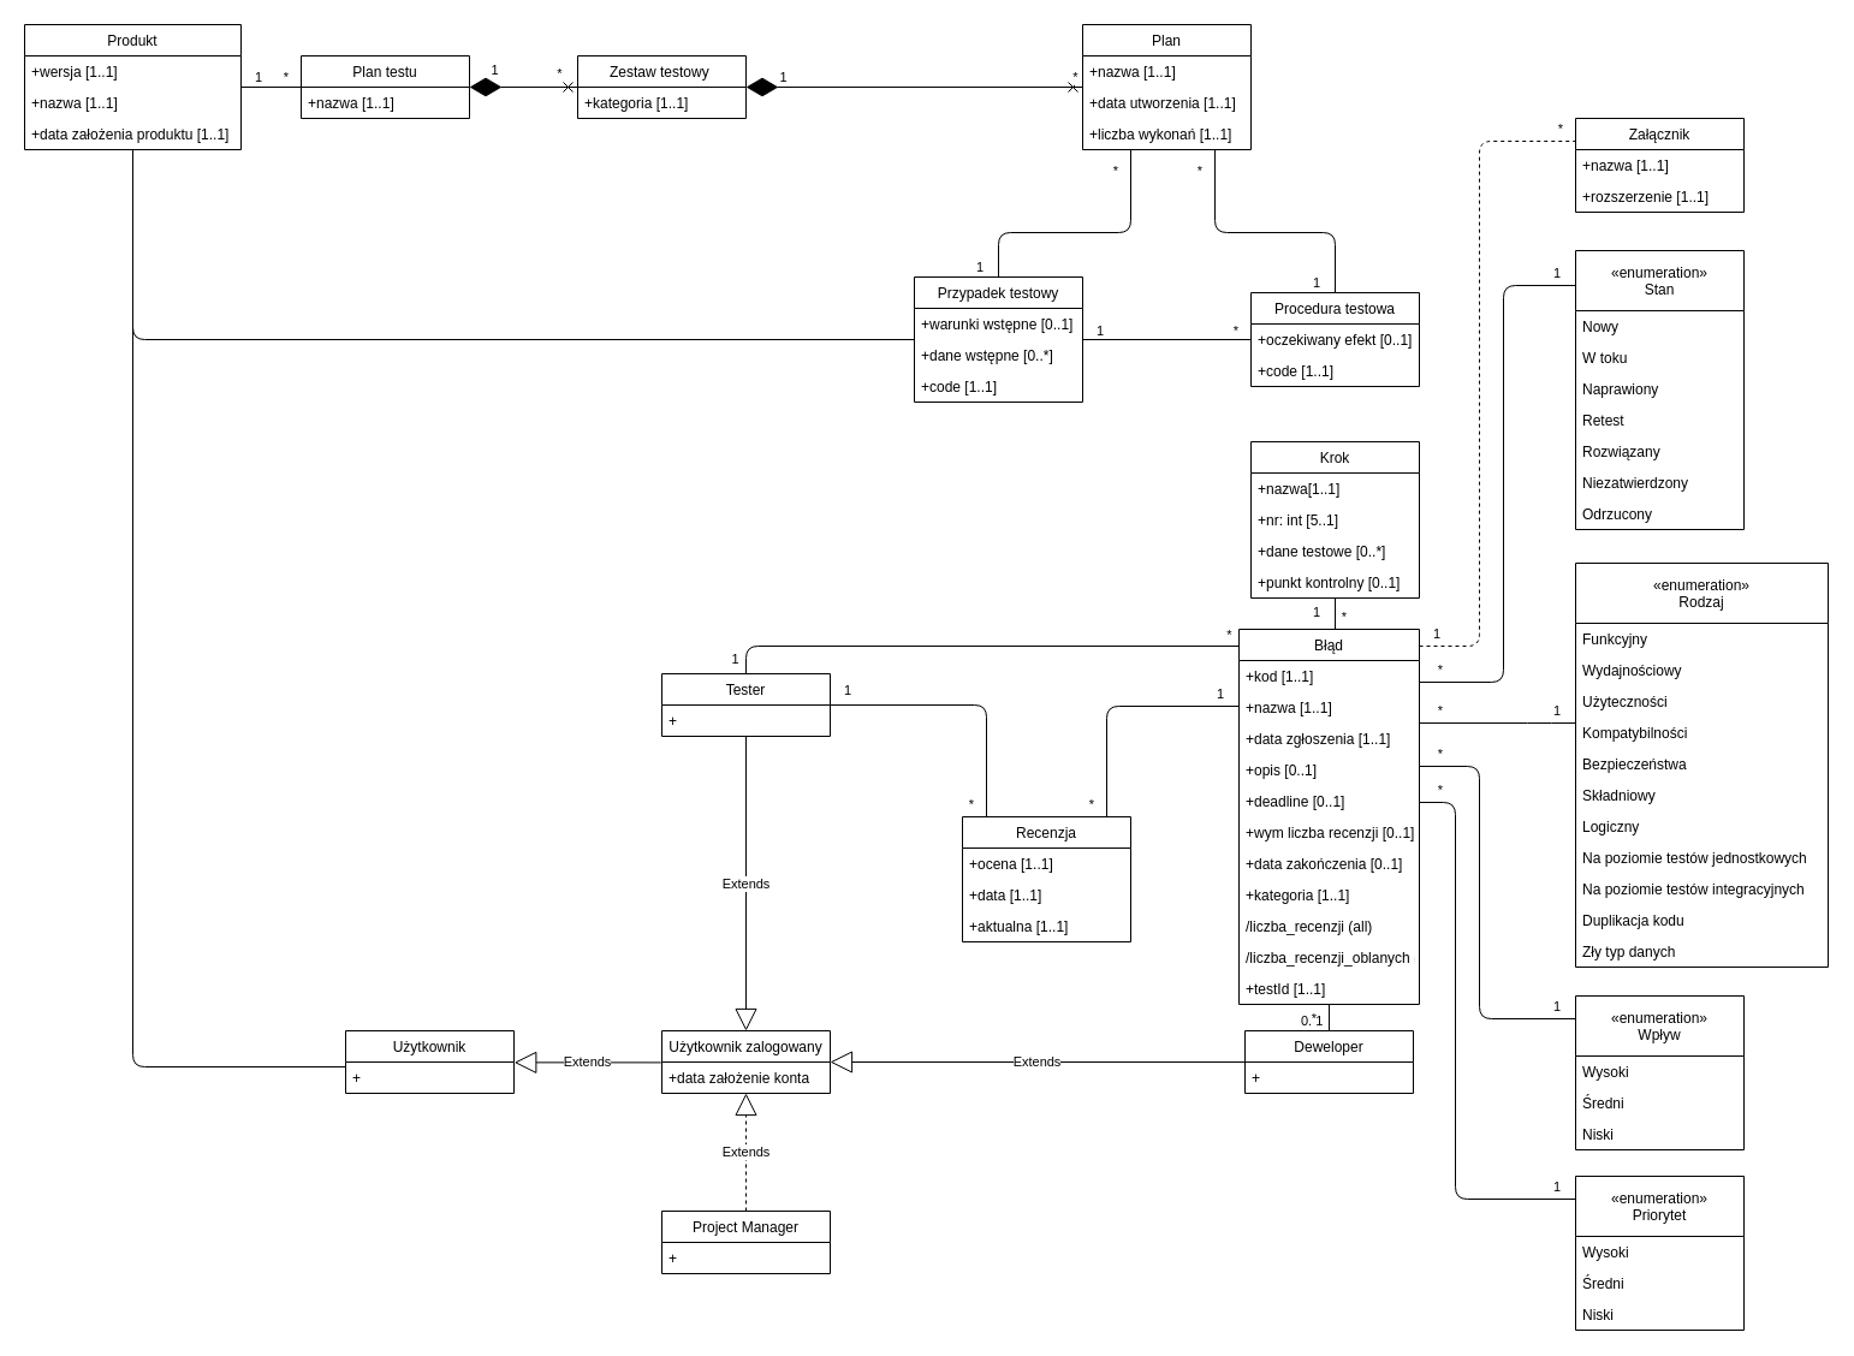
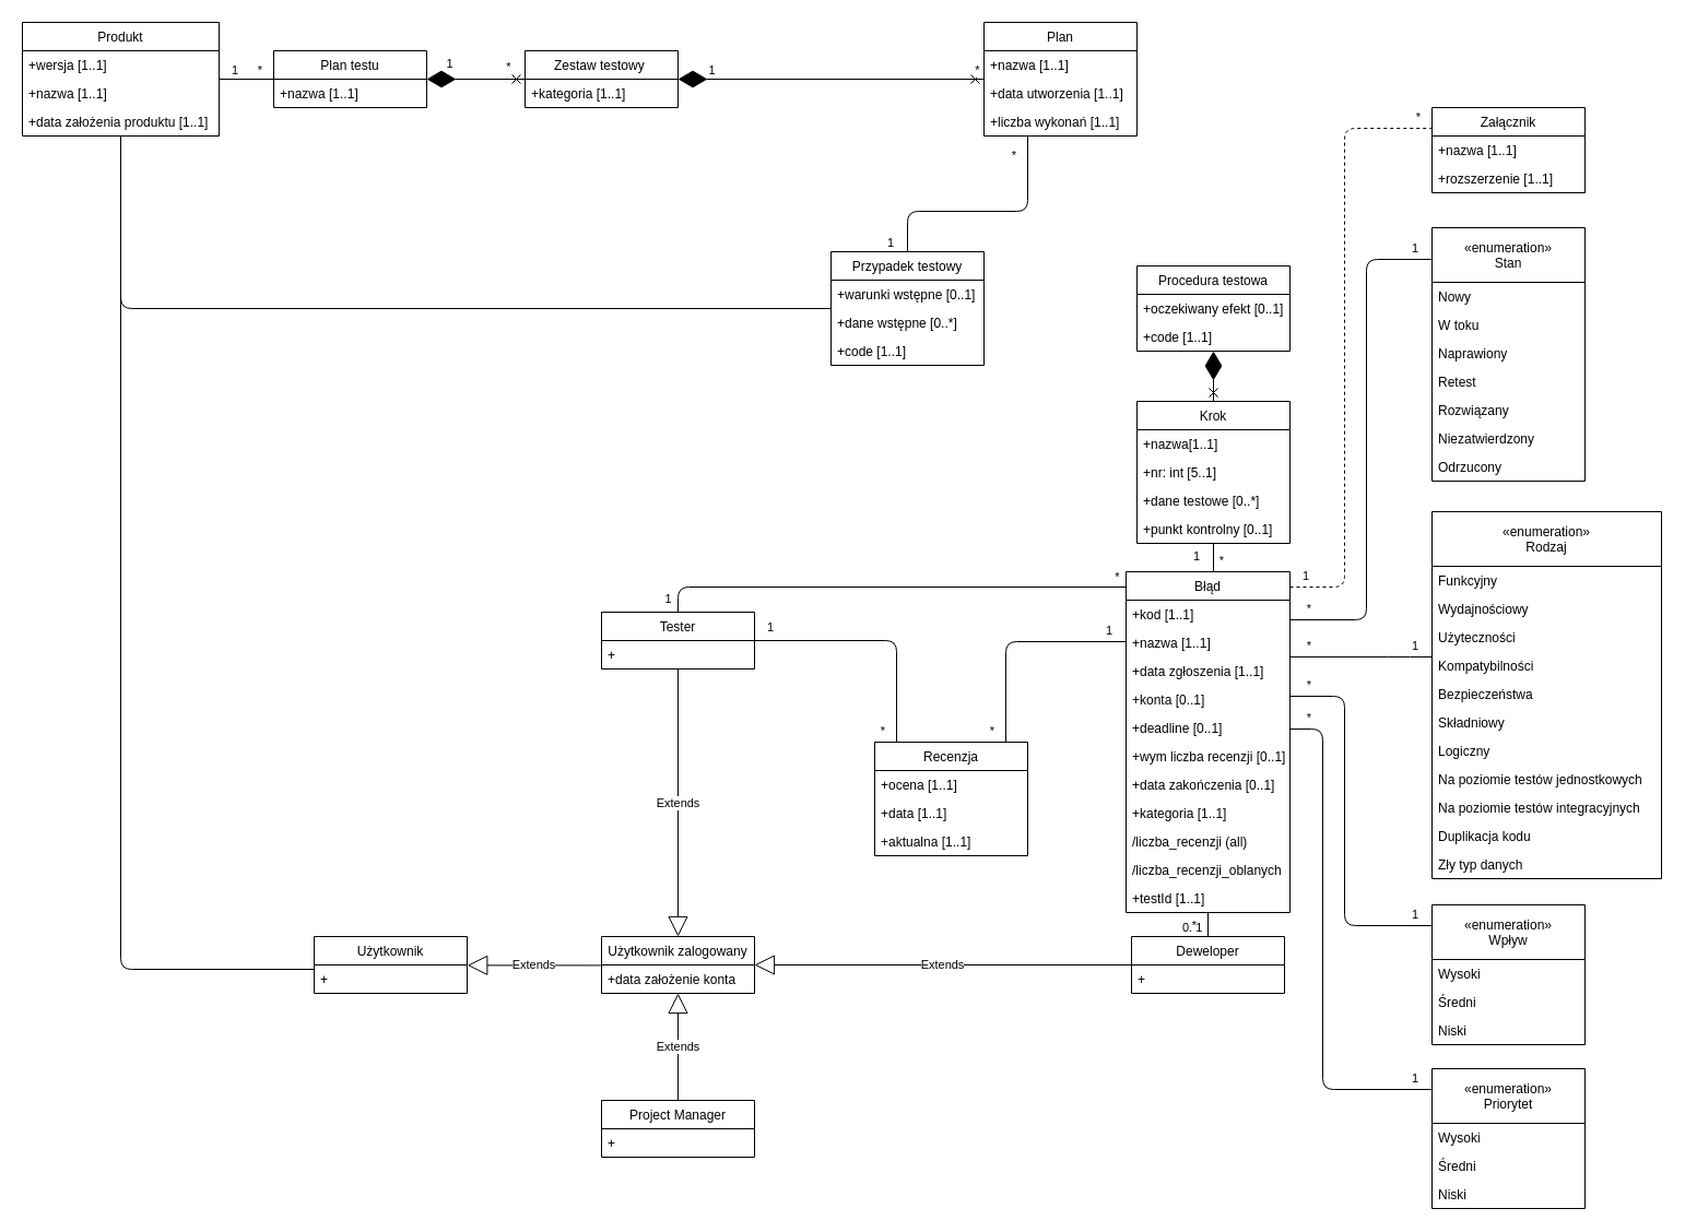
- <mxCell id="59" value="" style="endArrow=none;html=1;edgeStyle=orthogonalEdgeStyle;" parent="1" source="56" target="6" edge="1"><mxGeometry relative="1" as="geometry"><mxPoint x="805" y="253" as="sourcePoint" /><mxPoint x="980" y="147" as="targetPoint" /><Array as="points"><mxPoint x="1110" y="193" /><mxPoint x="1010" y="193" /></Array></mxGeometry></mxCell>
- <mxCell id="60" value="1" style="edgeLabel;resizable=0;html=1;align=left;verticalAlign=bottom;" parent="59" connectable="0" vertex="1"><mxGeometry x="-1" relative="1" as="geometry"><mxPoint x="-20" as="offset" /></mxGeometry></mxCell>
- <mxCell id="61" value="*" style="edgeLabel;resizable=0;html=1;align=right;verticalAlign=bottom;" parent="59" connectable="0" vertex="1"><mxGeometry x="1" relative="1" as="geometry"><mxPoint x="-10" y="26" as="offset" /></mxGeometry></mxCell>
- <mxCell id="53" value="" style="endArrow=none;html=1;edgeStyle=orthogonalEdgeStyle;" parent="1" source="62" target="56" edge="1"><mxGeometry relative="1" as="geometry"><mxPoint x="965" y="415" as="sourcePoint" /><mxPoint x="965" y="309" as="targetPoint" /></mxGeometry></mxCell>
- <mxCell id="54" value="1" style="edgeLabel;resizable=0;html=1;align=left;verticalAlign=bottom;" parent="53" connectable="0" vertex="1"><mxGeometry x="-1" relative="1" as="geometry"><mxPoint x="10" y="1" as="offset" /></mxGeometry></mxCell>
- <mxCell id="55" value="*" style="edgeLabel;resizable=0;html=1;align=right;verticalAlign=bottom;" parent="53" connectable="0" vertex="1"><mxGeometry x="1" relative="1" as="geometry"><mxPoint x="-10" y="1" as="offset" /></mxGeometry></mxCell>
+ <mxCell id="21" value="" style="endArrow=diamondThin;endFill=1;endSize=24;html=1;startArrow=cross;startFill=0;" parent="1" source="13" target="56" edge="1"><mxGeometry width="160" relative="1" as="geometry"><mxPoint x="1590" y="605" as="sourcePoint" /><mxPoint x="1590" y="533" as="targetPoint" /></mxGeometry></mxCell>
- <mxCell id="70" value="+opis [0..1]" style="text;strokeColor=none;fillColor=none;align=left;verticalAlign=top;spacingLeft=4;spacingRight=4;overflow=hidden;rotatable=0;points=[[0,0.5],[1,0.5]];portConstraint=eastwest;" parent="66" vertex="1"><mxGeometry y="104" width="150" height="26" as="geometry" /></mxCell>
+ <mxCell id="70" value="+konta [0..1]" style="text;strokeColor=none;fillColor=none;align=left;verticalAlign=top;spacingLeft=4;spacingRight=4;overflow=hidden;rotatable=0;points=[[0,0.5],[1,0.5]];portConstraint=eastwest;" parent="66" vertex="1"><mxGeometry y="104" width="150" height="26" as="geometry" /></mxCell>
- <mxCell id="45" value="Extends" style="endArrow=block;endSize=16;endFill=0;html=1;edgeStyle=orthogonalEdgeStyle;dashed=1;" parent="1" source="41" target="38" edge="1"><mxGeometry width="160" relative="1" as="geometry"><mxPoint x="350" y="575" as="sourcePoint" /><mxPoint x="350" y="723" as="targetPoint" /></mxGeometry></mxCell>
+ <mxCell id="45" value="Extends" style="endArrow=block;endSize=16;endFill=0;html=1;edgeStyle=orthogonalEdgeStyle;" parent="1" source="41" target="38" edge="1"><mxGeometry width="160" relative="1" as="geometry"><mxPoint x="350" y="575" as="sourcePoint" /><mxPoint x="350" y="723" as="targetPoint" /></mxGeometry></mxCell>
